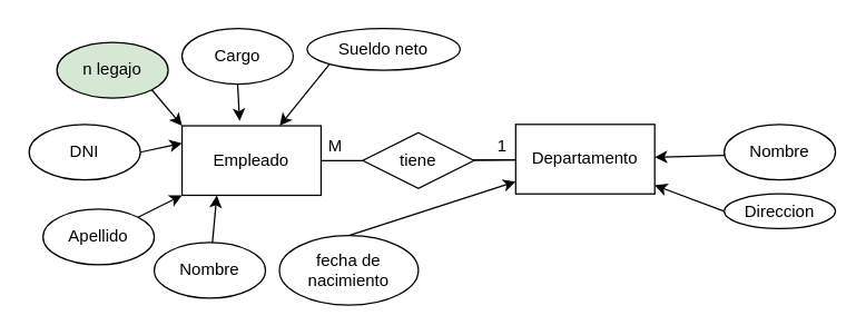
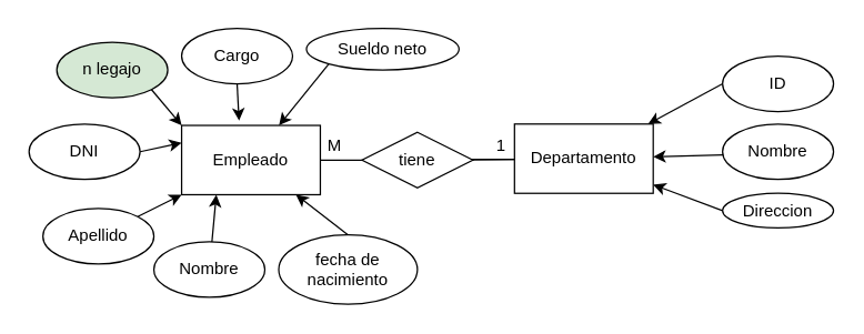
+ <mxCell id="22" value="ID" style="ellipse;whiteSpace=wrap;html=1;" parent="1" vertex="1"><mxGeometry x="520" y="40" width="80" height="40" as="geometry" /></mxCell>
+ <mxCell id="21" style="edgeStyle=none;html=1;exitX=0;exitY=0.5;exitDx=0;exitDy=0;" parent="1" source="22" target="16" edge="1"><mxGeometry relative="1" as="geometry" /></mxCell>
- <mxCell id="9" style="edgeStyle=none;html=1;exitX=0.5;exitY=0;exitDx=0;exitDy=0;" parent="1" source="10" target="16" edge="1"><mxGeometry relative="1" as="geometry" /></mxCell>
+ <mxCell id="9" style="edgeStyle=none;html=1;exitX=0.5;exitY=0;exitDx=0;exitDy=0;" parent="1" source="10" target="2" edge="1"><mxGeometry relative="1" as="geometry" /></mxCell>
